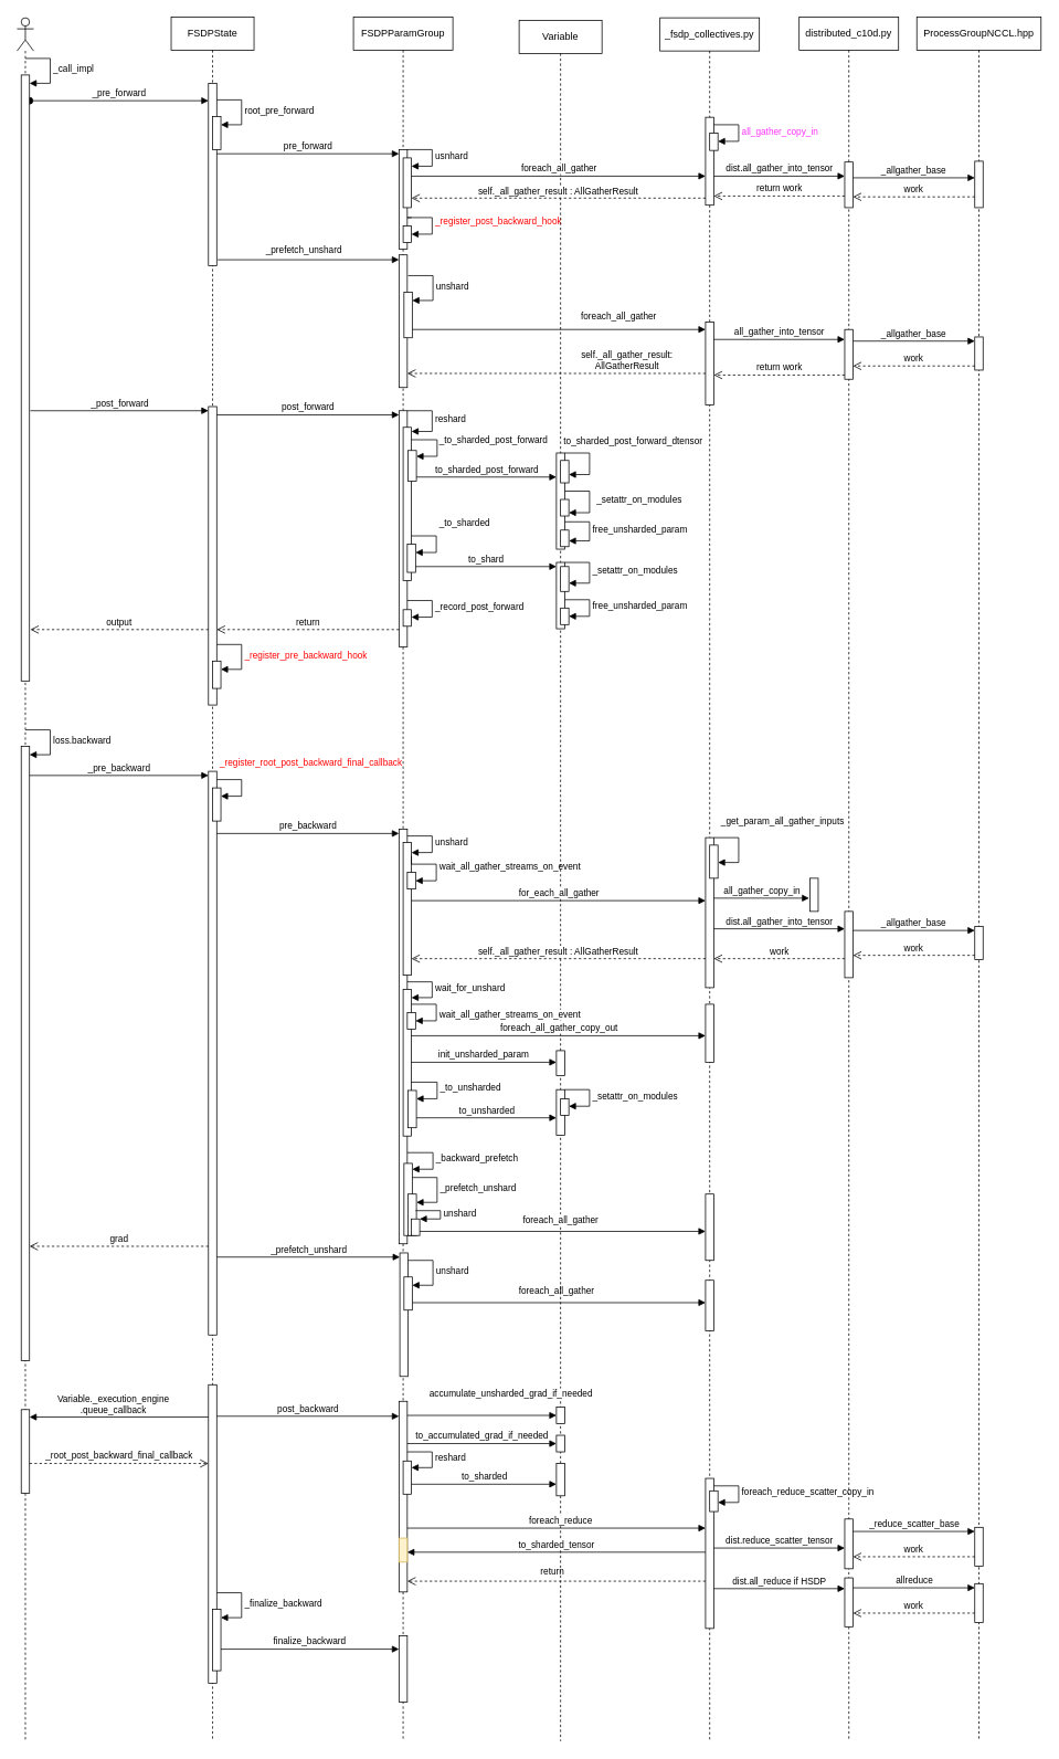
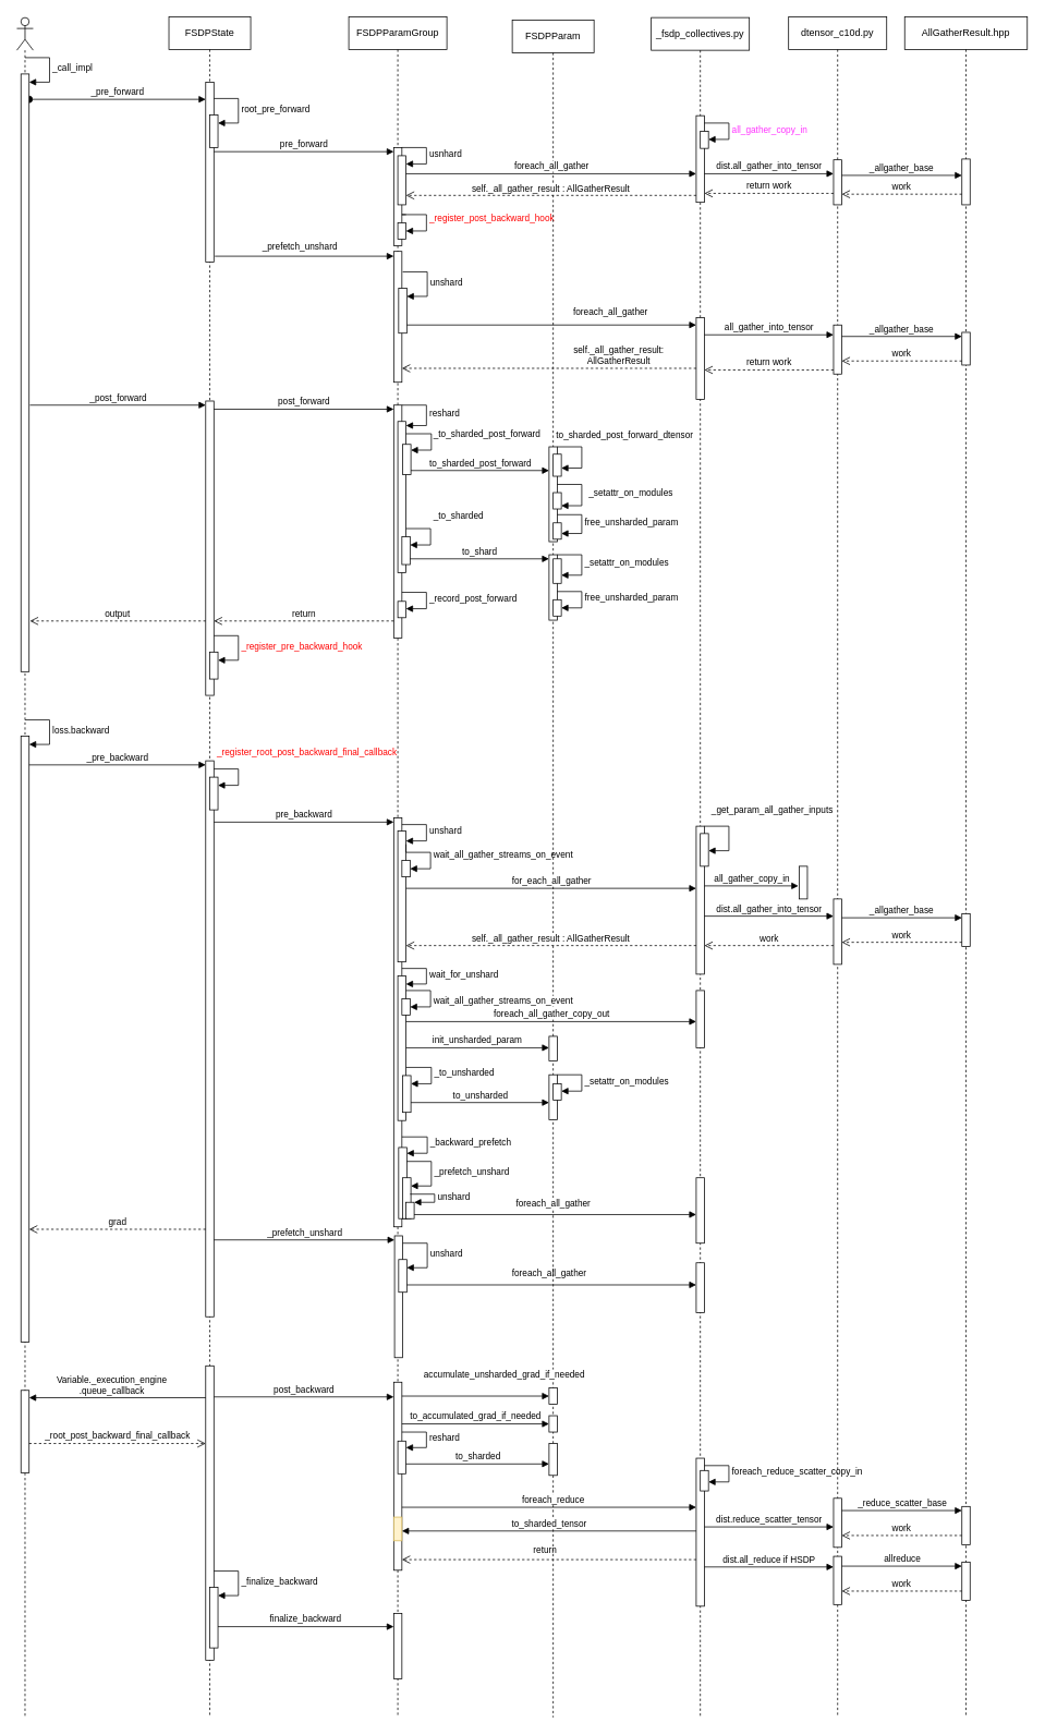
- <mxCell id="72" value="distributed_c10d.py" style="shape=umlLifeline;perimeter=lifelinePerimeter;whiteSpace=wrap;html=1;container=1;dropTarget=0;collapsible=0;recursiveResize=0;outlineConnect=0;portConstraint=eastwest;newEdgeStyle={&quot;curved&quot;:0,&quot;rounded&quot;:0};" vertex="1" parent="1"><mxGeometry x="964" y="20" width="120" height="2080" as="geometry" /></mxCell>
+ <mxCell id="72" value="dtensor_c10d.py" style="shape=umlLifeline;perimeter=lifelinePerimeter;whiteSpace=wrap;html=1;container=1;dropTarget=0;collapsible=0;recursiveResize=0;outlineConnect=0;portConstraint=eastwest;newEdgeStyle={&quot;curved&quot;:0,&quot;rounded&quot;:0};" vertex="1" parent="1"><mxGeometry x="964" y="20" width="120" height="2080" as="geometry" /></mxCell>
- <mxCell id="83" value="ProcessGroupNCCL.hpp" style="shape=umlLifeline;perimeter=lifelinePerimeter;whiteSpace=wrap;html=1;container=1;dropTarget=0;collapsible=0;recursiveResize=0;outlineConnect=0;portConstraint=eastwest;newEdgeStyle={&quot;curved&quot;:0,&quot;rounded&quot;:0};" vertex="1" parent="1"><mxGeometry x="1106" y="20" width="150" height="2080" as="geometry" /></mxCell>
+ <mxCell id="83" value="AllGatherResult.hpp" style="shape=umlLifeline;perimeter=lifelinePerimeter;whiteSpace=wrap;html=1;container=1;dropTarget=0;collapsible=0;recursiveResize=0;outlineConnect=0;portConstraint=eastwest;newEdgeStyle={&quot;curved&quot;:0,&quot;rounded&quot;:0};" vertex="1" parent="1"><mxGeometry x="1106" y="20" width="150" height="2080" as="geometry" /></mxCell>
- <mxCell id="99" value="Variable" style="shape=umlLifeline;perimeter=lifelinePerimeter;whiteSpace=wrap;html=1;container=1;dropTarget=0;collapsible=0;recursiveResize=0;outlineConnect=0;portConstraint=eastwest;newEdgeStyle={&quot;curved&quot;:0,&quot;rounded&quot;:0};" vertex="1" parent="1"><mxGeometry x="626" y="24" width="100" height="2076" as="geometry" /></mxCell>
+ <mxCell id="99" value="FSDPParam" style="shape=umlLifeline;perimeter=lifelinePerimeter;whiteSpace=wrap;html=1;container=1;dropTarget=0;collapsible=0;recursiveResize=0;outlineConnect=0;portConstraint=eastwest;newEdgeStyle={&quot;curved&quot;:0,&quot;rounded&quot;:0};" vertex="1" parent="1"><mxGeometry x="626" y="24" width="100" height="2076" as="geometry" /></mxCell>
